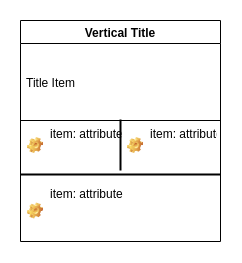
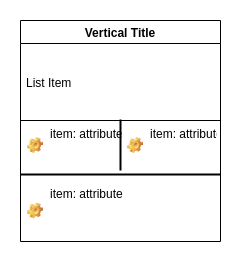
- <mxCell id="6" value="Title Item" style="text;strokeColor=none;fillColor=none;align=left;verticalAlign=top;spacingLeft=4;spacingRight=4;overflow=hidden;rotatable=0;points=[[0,0.5],[1,0.5]];portConstraint=eastwest;" parent="2" vertex="1"><mxGeometry y="49" width="200" height="51" as="geometry" /></mxCell>
+ <mxCell id="6" value="List Item" style="text;strokeColor=none;fillColor=none;align=left;verticalAlign=top;spacingLeft=4;spacingRight=4;overflow=hidden;rotatable=0;points=[[0,0.5],[1,0.5]];portConstraint=eastwest;" parent="2" vertex="1"><mxGeometry y="49" width="200" height="51" as="geometry" /></mxCell>
